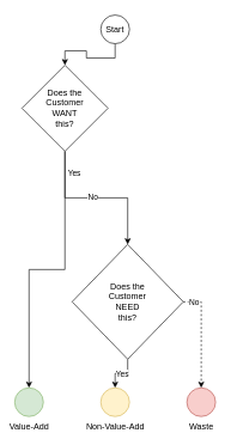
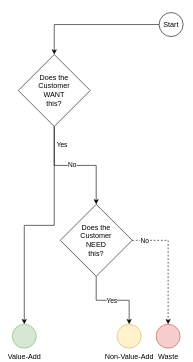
- <mxCell id="3" value="Start" style="ellipse;whiteSpace=wrap;html=1;aspect=fixed;" vertex="1" parent="1"><mxGeometry x="140" y="20" width="40" height="40" as="geometry" /></mxCell>
+ <mxCell id="3" value="Start" style="ellipse;whiteSpace=wrap;html=1;aspect=fixed;" vertex="1" parent="1"><mxGeometry x="265" y="20" width="40" height="40" as="geometry" /></mxCell>
- <mxCell id="13" value="Does the&lt;br&gt;Customer&lt;br&gt;NEED&lt;br&gt;this?" style="rhombus;whiteSpace=wrap;html=1;" vertex="1" parent="1"><mxGeometry x="100" y="340" width="155" height="160" as="geometry" /></mxCell>
+ <mxCell id="13" value="Does the&lt;br&gt;Customer&lt;br&gt;NEED&lt;br&gt;this?" style="rhombus;whiteSpace=wrap;html=1;" vertex="1" parent="1"><mxGeometry x="100" y="340" width="120" height="120" as="geometry" /></mxCell>
- <mxCell id="15" value="Non-Value-Add" style="ellipse;html=1;labelPosition=center;verticalLabelPosition=bottom;align=center;verticalAlign=top;fillColor=#fff2cc;strokeColor=#d6b656;" vertex="1" parent="1"><mxGeometry x="140" y="540" width="40" height="40" as="geometry" /></mxCell>
+ <mxCell id="15" value="Non-Value-Add" style="ellipse;html=1;labelPosition=center;verticalLabelPosition=bottom;align=center;verticalAlign=top;fillColor=#fff2cc;strokeColor=#d6b656;" vertex="1" parent="1"><mxGeometry x="195" y="540" width="40" height="40" as="geometry" /></mxCell>
